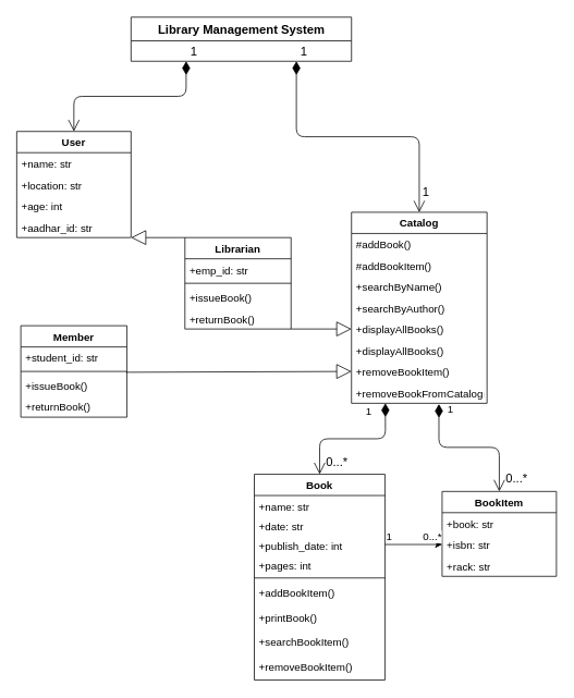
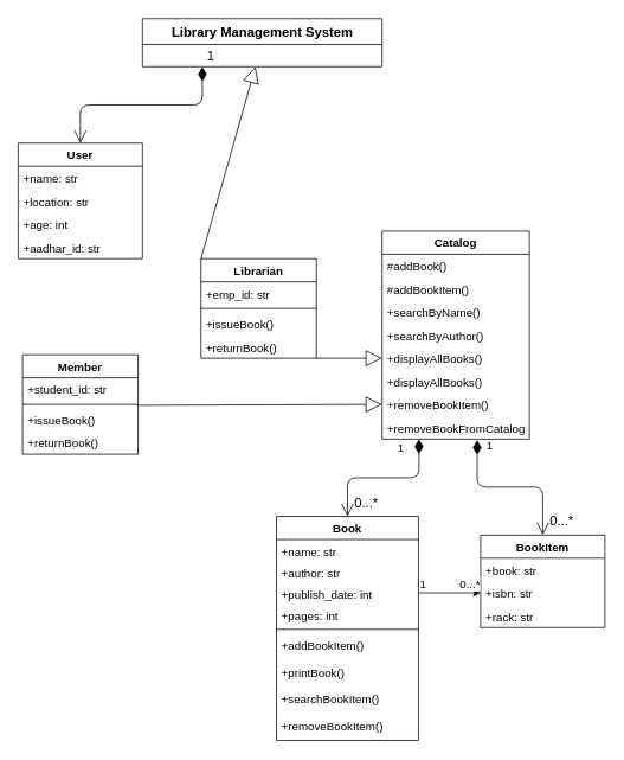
- <mxCell id="43" value="1" style="endArrow=open;html=1;endSize=12;startArrow=diamondThin;startSize=14;startFill=1;edgeStyle=orthogonalEdgeStyle;align=left;verticalAlign=bottom;fontSize=15;entryX=0.5;entryY=0;entryDx=0;entryDy=0;exitX=0.75;exitY=1;exitDx=0;exitDy=0;" edge="1" parent="1" source="40" target="31"><mxGeometry x="-1" y="3" relative="1" as="geometry"><mxPoint x="311" y="90" as="sourcePoint" /><mxPoint x="121" y="160" as="targetPoint" /></mxGeometry></mxCell>
- <mxCell id="44" value="1" style="edgeLabel;html=1;align=center;verticalAlign=middle;resizable=0;points=[];fontSize=15;" vertex="1" connectable="0" parent="43"><mxGeometry x="0.865" y="-2" relative="1" as="geometry"><mxPoint x="9" y="-4.5" as="offset" /></mxGeometry></mxCell>
- <mxCell id="41" value="" style="endArrow=block;endSize=16;endFill=0;html=1;fontSize=15;exitX=0;exitY=0;exitDx=0;exitDy=0;entryX=1;entryY=1;entryDx=0;entryDy=0;" edge="1" parent="1" source="26" target="16"><mxGeometry width="160" relative="1" as="geometry"><mxPoint x="142" y="140" as="sourcePoint" /><mxPoint x="111" y="260" as="targetPoint" /></mxGeometry></mxCell>
+ <mxCell id="41" value="" style="endArrow=block;endSize=16;endFill=0;html=1;fontSize=15;exitX=0;exitY=0;exitDx=0;exitDy=0;" edge="1" parent="1" source="26" target="40"><mxGeometry width="160" relative="1" as="geometry"><mxPoint x="142" y="140" as="sourcePoint" /><mxPoint x="111" y="260" as="targetPoint" /></mxGeometry></mxCell>
- <mxCell id="4" value="+date: str" style="text;strokeColor=none;fillColor=none;align=left;verticalAlign=top;spacingLeft=4;spacingRight=4;overflow=hidden;rotatable=0;points=[[0,0.5],[1,0.5]];portConstraint=eastwest;fontSize=13;" vertex="1" parent="2"><mxGeometry y="50" width="160" height="24" as="geometry" /></mxCell>
+ <mxCell id="4" value="+author: str" style="text;strokeColor=none;fillColor=none;align=left;verticalAlign=top;spacingLeft=4;spacingRight=4;overflow=hidden;rotatable=0;points=[[0,0.5],[1,0.5]];portConstraint=eastwest;fontSize=13;" vertex="1" parent="2"><mxGeometry y="50" width="160" height="24" as="geometry" /></mxCell>
